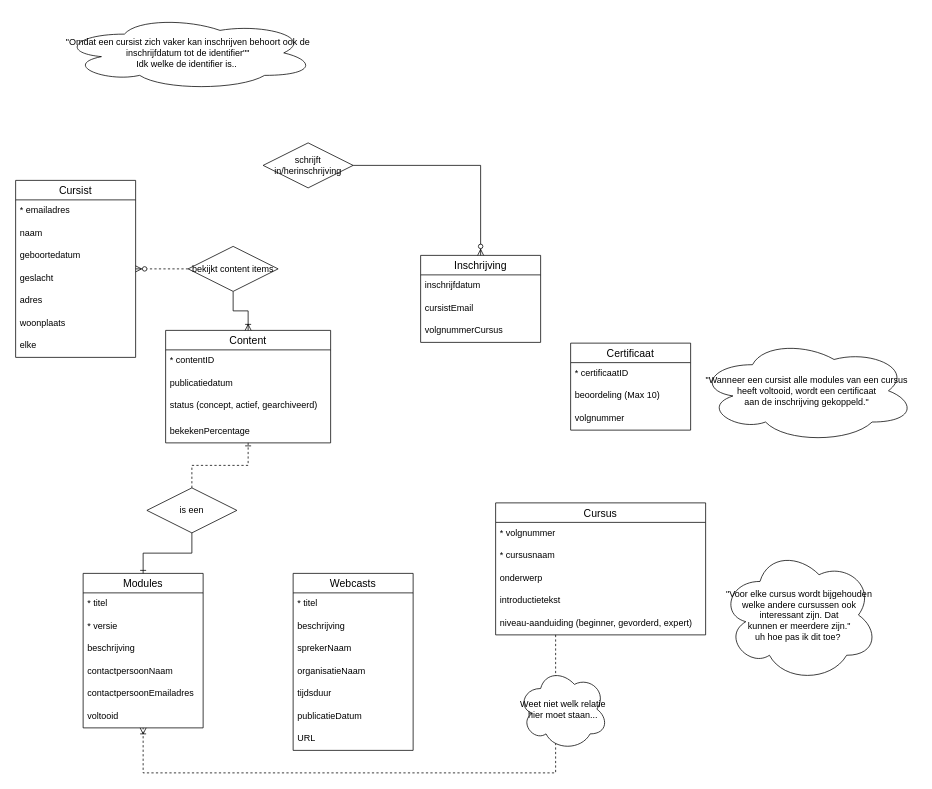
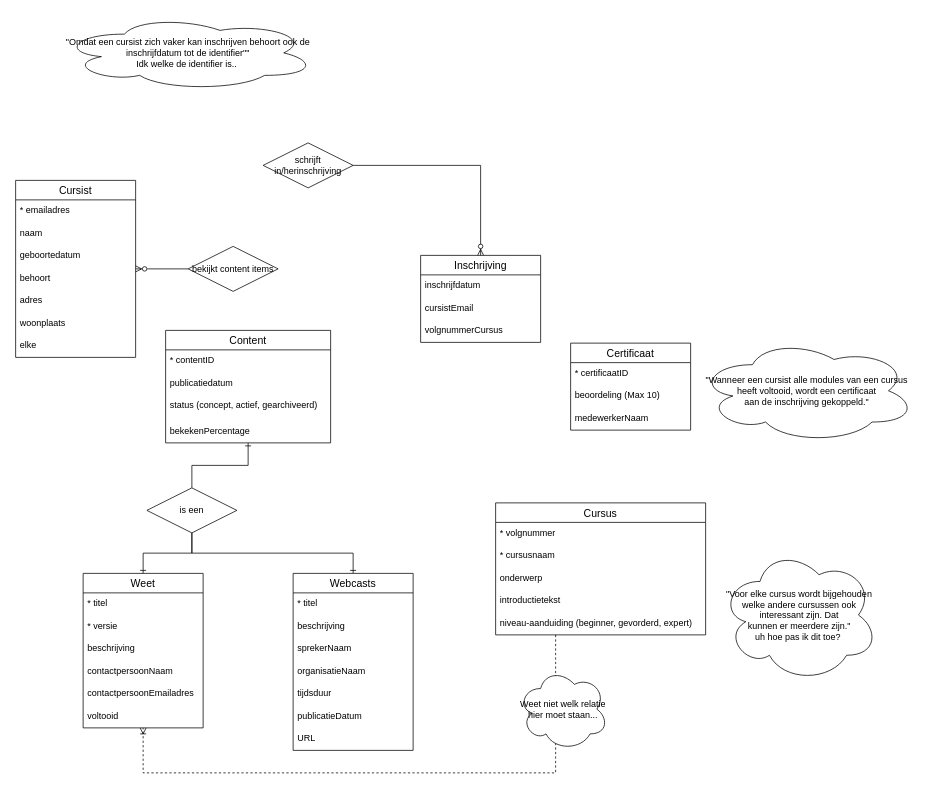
- <mxCell id="41" style="edgeStyle=orthogonalEdgeStyle;rounded=0;orthogonalLoop=1;jettySize=auto;html=1;startArrow=none;startFill=0;endArrow=ERzeroToMany;endFill=0;dashed=1;" parent="1" source="43" target="9" edge="1"><mxGeometry relative="1" as="geometry" /></mxCell>
+ <mxCell id="41" style="edgeStyle=orthogonalEdgeStyle;rounded=0;orthogonalLoop=1;jettySize=auto;html=1;startArrow=none;startFill=0;endArrow=ERzeroToMany;endFill=0;" parent="1" source="43" target="9" edge="1"><mxGeometry relative="1" as="geometry" /></mxCell>
- <mxCell id="13" value="geslacht" style="text;strokeColor=none;fillColor=none;spacingLeft=4;spacingRight=4;overflow=hidden;rotatable=0;points=[[0,0.5],[1,0.5]];portConstraint=eastwest;fontSize=12;" parent="9" vertex="1"><mxGeometry y="116" width="160" height="30" as="geometry" /></mxCell>
+ <mxCell id="13" value="behoort" style="text;strokeColor=none;fillColor=none;spacingLeft=4;spacingRight=4;overflow=hidden;rotatable=0;points=[[0,0.5],[1,0.5]];portConstraint=eastwest;fontSize=12;" parent="9" vertex="1"><mxGeometry y="116" width="160" height="30" as="geometry" /></mxCell>
- <mxCell id="42" style="edgeStyle=orthogonalEdgeStyle;rounded=0;orthogonalLoop=1;jettySize=auto;html=1;entryX=0.5;entryY=0;entryDx=0;entryDy=0;startArrow=none;startFill=0;endArrow=ERoneToMany;endFill=0;" parent="1" source="43" target="27" edge="1"><mxGeometry relative="1" as="geometry" /></mxCell>
- <mxCell id="51" value="volgnummer" style="text;strokeColor=none;fillColor=none;spacingLeft=4;spacingRight=4;overflow=hidden;rotatable=0;points=[[0,0.5],[1,0.5]];portConstraint=eastwest;fontSize=12;" parent="48" vertex="1"><mxGeometry y="86" width="160" height="30" as="geometry" /></mxCell>
+ <mxCell id="51" value="medewerkerNaam" style="text;strokeColor=none;fillColor=none;spacingLeft=4;spacingRight=4;overflow=hidden;rotatable=0;points=[[0,0.5],[1,0.5]];portConstraint=eastwest;fontSize=12;" parent="48" vertex="1"><mxGeometry y="86" width="160" height="30" as="geometry" /></mxCell>
- <mxCell id="26" style="edgeStyle=orthogonalEdgeStyle;rounded=0;orthogonalLoop=1;jettySize=auto;html=1;entryX=0.5;entryY=0;entryDx=0;entryDy=0;startArrow=ERone;startFill=0;endArrow=none;endFill=0;dashed=1;" parent="1" source="27" target="32" edge="1"><mxGeometry relative="1" as="geometry" /></mxCell>
+ <mxCell id="26" style="edgeStyle=orthogonalEdgeStyle;rounded=0;orthogonalLoop=1;jettySize=auto;html=1;entryX=0.5;entryY=0;entryDx=0;entryDy=0;startArrow=ERone;startFill=0;endArrow=none;endFill=0;" parent="1" source="27" target="32" edge="1"><mxGeometry relative="1" as="geometry" /></mxCell>
+ <mxCell id="17" style="edgeStyle=orthogonalEdgeStyle;rounded=0;orthogonalLoop=1;jettySize=auto;html=1;exitX=0.5;exitY=0;exitDx=0;exitDy=0;entryX=0.5;entryY=1;entryDx=0;entryDy=0;startArrow=ERone;startFill=0;endArrow=none;endFill=0;" parent="1" source="18" target="32" edge="1"><mxGeometry relative="1" as="geometry" /></mxCell>
- <mxCell id="2" value="Modules" style="swimlane;fontStyle=0;childLayout=stackLayout;horizontal=1;startSize=26;horizontalStack=0;resizeParent=1;resizeParentMax=0;resizeLast=0;collapsible=1;marginBottom=0;align=center;fontSize=14;" parent="1" vertex="1"><mxGeometry x="110" y="764" width="160" height="206" as="geometry" /></mxCell>
+ <mxCell id="2" value="Weet" style="swimlane;fontStyle=0;childLayout=stackLayout;horizontal=1;startSize=26;horizontalStack=0;resizeParent=1;resizeParentMax=0;resizeLast=0;collapsible=1;marginBottom=0;align=center;fontSize=14;" parent="1" vertex="1"><mxGeometry x="110" y="764" width="160" height="206" as="geometry" /></mxCell>
